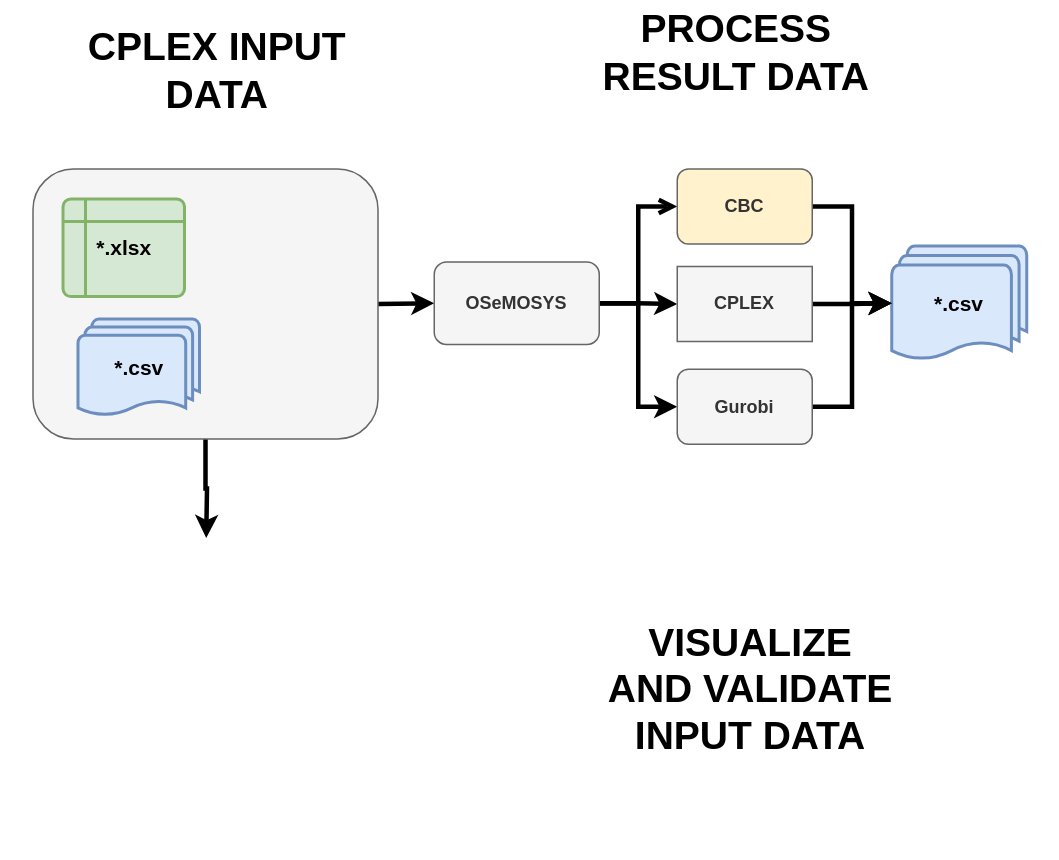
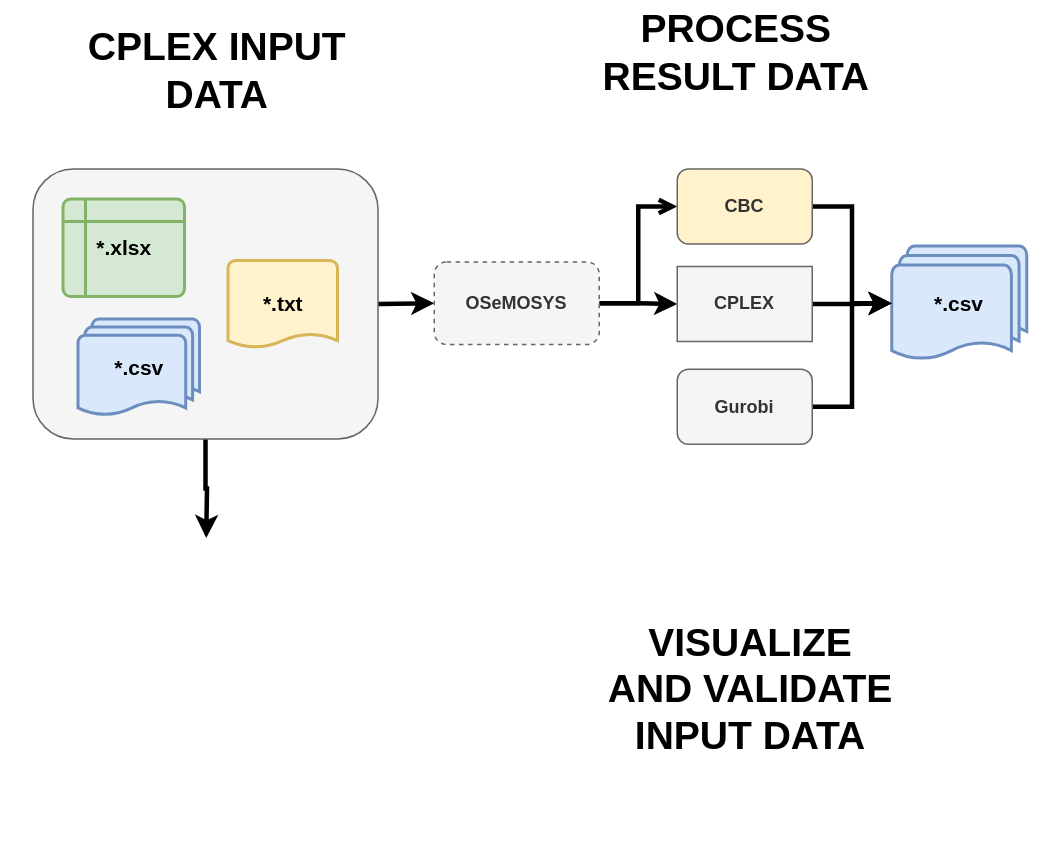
- <mxCell id="8" value="OSeMOSYS" style="rounded=1;whiteSpace=wrap;html=1;fontStyle=1;fillColor=#f5f5f5;fontColor=#333333;strokeColor=#666666;" parent="1" vertex="1"><mxGeometry x="289" y="174" width="110" height="55" as="geometry" /></mxCell>
+ <mxCell id="8" value="OSeMOSYS" style="rounded=1;whiteSpace=wrap;html=1;fontStyle=1;fillColor=#f5f5f5;fontColor=#333333;strokeColor=#666666;dashed=1;" parent="1" vertex="1"><mxGeometry x="289" y="174" width="110" height="55" as="geometry" /></mxCell>
+ <mxCell id="11" value="*.txt" style="strokeWidth=2;html=1;shape=mxgraph.flowchart.document2;whiteSpace=wrap;size=0.158;fontSize=14;fontStyle=1;fillColor=#fff2cc;strokeColor=#d6b656;" parent="1" vertex="1"><mxGeometry x="151.5" y="173" width="73" height="58" as="geometry" /></mxCell>
- <mxCell id="7" style="edgeStyle=orthogonalEdgeStyle;rounded=0;orthogonalLoop=1;jettySize=auto;html=1;exitX=1;exitY=0.5;exitDx=0;exitDy=0;entryX=0;entryY=0.5;entryDx=0;entryDy=0;strokeWidth=3;fontSize=26;startArrow=none;startFill=0;" parent="1" source="8" target="20" edge="1"><mxGeometry relative="1" as="geometry" /></mxCell>
